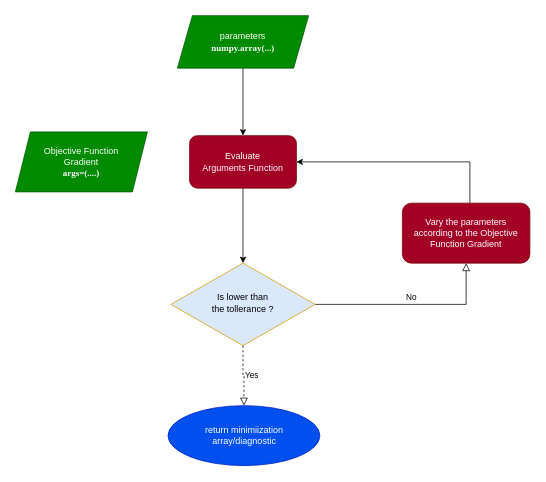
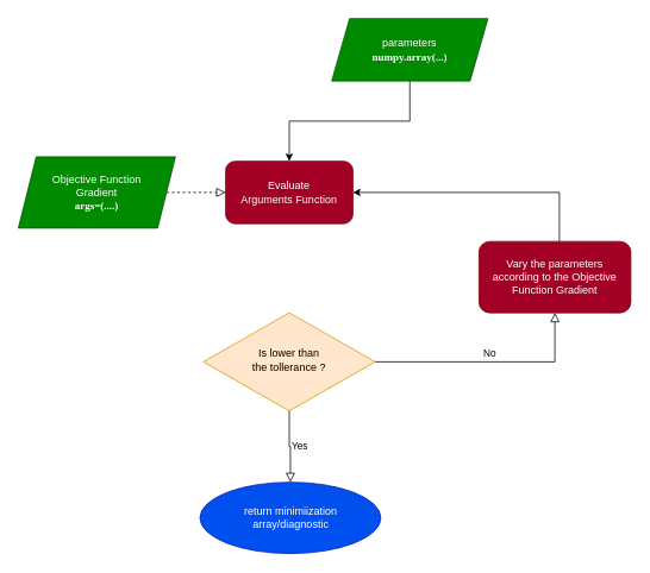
- <mxCell id="11" value="parameters&lt;br&gt;&lt;b&gt;&lt;font face=&quot;Lucida Console&quot;&gt;numpy.array(...)&lt;/font&gt;&lt;/b&gt;" style="shape=parallelogram;perimeter=parallelogramPerimeter;whiteSpace=wrap;html=1;fixedSize=1;fillColor=#008a00;fontColor=#ffffff;strokeColor=#005700;" parent="1" vertex="1"><mxGeometry x="236" y="20" width="175" height="70" as="geometry" /></mxCell>
+ <mxCell id="11" value="parameters&lt;br&gt;&lt;b&gt;&lt;font face=&quot;Lucida Console&quot;&gt;numpy.array(...)&lt;/font&gt;&lt;/b&gt;" style="shape=parallelogram;perimeter=parallelogramPerimeter;whiteSpace=wrap;html=1;fixedSize=1;fillColor=#008a00;fontColor=#ffffff;strokeColor=#005700;" parent="1" vertex="1"><mxGeometry x="371" y="20" width="175" height="70" as="geometry" /></mxCell>
+ <mxCell id="2" value="" style="rounded=0;html=1;jettySize=auto;orthogonalLoop=1;fontSize=11;endArrow=block;endFill=0;endSize=8;strokeWidth=1;shadow=0;labelBackgroundColor=none;edgeStyle=orthogonalEdgeStyle;dashed=1;exitX=0;exitY=0.5;exitDx=0;exitDy=0;entryX=0;entryY=0.5;entryDx=0;entryDy=0;" parent="1" source="12" edge="1" target="8"><mxGeometry relative="1" as="geometry"><mxPoint x="430" y="230" as="sourcePoint" /><mxPoint x="206" y="280" as="targetPoint" /></mxGeometry></mxCell>
- <mxCell id="7" style="edgeStyle=orthogonalEdgeStyle;rounded=0;orthogonalLoop=1;jettySize=auto;html=1;exitX=0.5;exitY=1;exitDx=0;exitDy=0;entryX=0.5;entryY=0;entryDx=0;entryDy=0;" parent="1" source="8" target="4" edge="1"><mxGeometry relative="1" as="geometry"><Array as="points"><mxPoint x="324" y="320" /><mxPoint x="324" y="320" /></Array></mxGeometry></mxCell>
- <mxCell id="4" value="Is lower than&lt;br&gt;the tollerance ?" style="rhombus;whiteSpace=wrap;html=1;shadow=0;fontFamily=Helvetica;fontSize=12;align=center;strokeWidth=1;spacing=6;spacingTop=-4;fillColor=#dae8fc;strokeColor=#d79b00;" parent="1" vertex="1"><mxGeometry x="227.25" y="350" width="192.5" height="110" as="geometry" /></mxCell>
+ <mxCell id="4" value="Is lower than&lt;br&gt;the tollerance ?" style="rhombus;whiteSpace=wrap;html=1;shadow=0;fontFamily=Helvetica;fontSize=12;align=center;strokeWidth=1;spacing=6;spacingTop=-4;fillColor=#ffe6cc;strokeColor=#d79b00;" parent="1" vertex="1"><mxGeometry x="227.25" y="350" width="192.5" height="110" as="geometry" /></mxCell>
- <mxCell id="13" value="Yes" style="edgeStyle=orthogonalEdgeStyle;rounded=0;html=1;jettySize=auto;orthogonalLoop=1;fontSize=11;endArrow=block;endFill=0;endSize=8;strokeWidth=1;shadow=0;labelBackgroundColor=none;exitX=0.5;exitY=1;exitDx=0;exitDy=0;entryX=0.5;entryY=0;entryDx=0;entryDy=0;dashed=1;" edge="1" parent="1" source="4" target="9"><mxGeometry y="10" relative="1" as="geometry"><mxPoint as="offset" /><Array as="points" /><mxPoint x="426" y="570" as="sourcePoint" /><mxPoint x="226" y="570" as="targetPoint" /></mxGeometry></mxCell>
+ <mxCell id="13" value="Yes" style="edgeStyle=orthogonalEdgeStyle;rounded=0;html=1;jettySize=auto;orthogonalLoop=1;fontSize=11;endArrow=block;endFill=0;endSize=8;strokeWidth=1;shadow=0;labelBackgroundColor=none;exitX=0.5;exitY=1;exitDx=0;exitDy=0;entryX=0.5;entryY=0;entryDx=0;entryDy=0;" edge="1" parent="1" source="4" target="9"><mxGeometry y="10" relative="1" as="geometry"><mxPoint as="offset" /><Array as="points" /><mxPoint x="426" y="570" as="sourcePoint" /><mxPoint x="226" y="570" as="targetPoint" /></mxGeometry></mxCell>
